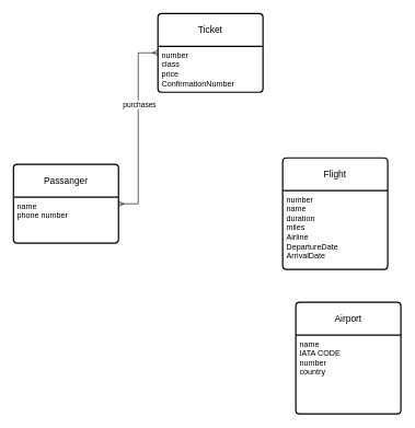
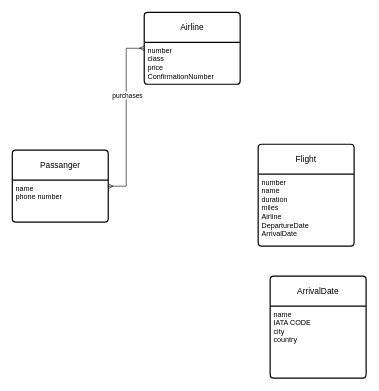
- <mxCell id="8" value="Ticket" style="swimlane;childLayout=stackLayout;horizontal=1;startSize=50;horizontalStack=0;rounded=1;fontSize=14;fontStyle=0;strokeWidth=2;resizeParent=0;resizeLast=1;shadow=0;dashed=0;align=center;arcSize=4;whiteSpace=wrap;html=1;" vertex="1" parent="1"><mxGeometry x="240" y="20" width="160" height="120" as="geometry" /></mxCell>
+ <mxCell id="8" value="Airline" style="swimlane;childLayout=stackLayout;horizontal=1;startSize=50;horizontalStack=0;rounded=1;fontSize=14;fontStyle=0;strokeWidth=2;resizeParent=0;resizeLast=1;shadow=0;dashed=0;align=center;arcSize=4;whiteSpace=wrap;html=1;" vertex="1" parent="1"><mxGeometry x="240" y="20" width="160" height="120" as="geometry" /></mxCell>
- <mxCell id="6" value="Airport" style="swimlane;childLayout=stackLayout;horizontal=1;startSize=50;horizontalStack=0;rounded=1;fontSize=14;fontStyle=0;strokeWidth=2;resizeParent=0;resizeLast=1;shadow=0;dashed=0;align=center;arcSize=4;whiteSpace=wrap;html=1;" vertex="1" parent="1"><mxGeometry x="450" y="460" width="160" height="170" as="geometry" /></mxCell>
+ <mxCell id="6" value="ArrivalDate" style="swimlane;childLayout=stackLayout;horizontal=1;startSize=50;horizontalStack=0;rounded=1;fontSize=14;fontStyle=0;strokeWidth=2;resizeParent=0;resizeLast=1;shadow=0;dashed=0;align=center;arcSize=4;whiteSpace=wrap;html=1;" vertex="1" parent="1"><mxGeometry x="450" y="460" width="160" height="170" as="geometry" /></mxCell>
- <mxCell id="7" value="name&lt;div&gt;IATA CODE&lt;br&gt;&lt;div&gt;number&lt;/div&gt;&lt;div&gt;country&lt;/div&gt;&lt;div&gt;&lt;br&gt;&lt;/div&gt;&lt;/div&gt;" style="align=left;strokeColor=none;fillColor=none;spacingLeft=4;spacingRight=4;fontSize=12;verticalAlign=top;resizable=0;rotatable=0;part=1;html=1;whiteSpace=wrap;" vertex="1" parent="6"><mxGeometry y="50" width="160" height="120" as="geometry" /></mxCell>
+ <mxCell id="7" value="name&lt;div&gt;IATA CODE&lt;br&gt;&lt;div&gt;city&lt;/div&gt;&lt;div&gt;country&lt;/div&gt;&lt;div&gt;&lt;br&gt;&lt;/div&gt;&lt;/div&gt;" style="align=left;strokeColor=none;fillColor=none;spacingLeft=4;spacingRight=4;fontSize=12;verticalAlign=top;resizable=0;rotatable=0;part=1;html=1;whiteSpace=wrap;" vertex="1" parent="6"><mxGeometry y="50" width="160" height="120" as="geometry" /></mxCell>
